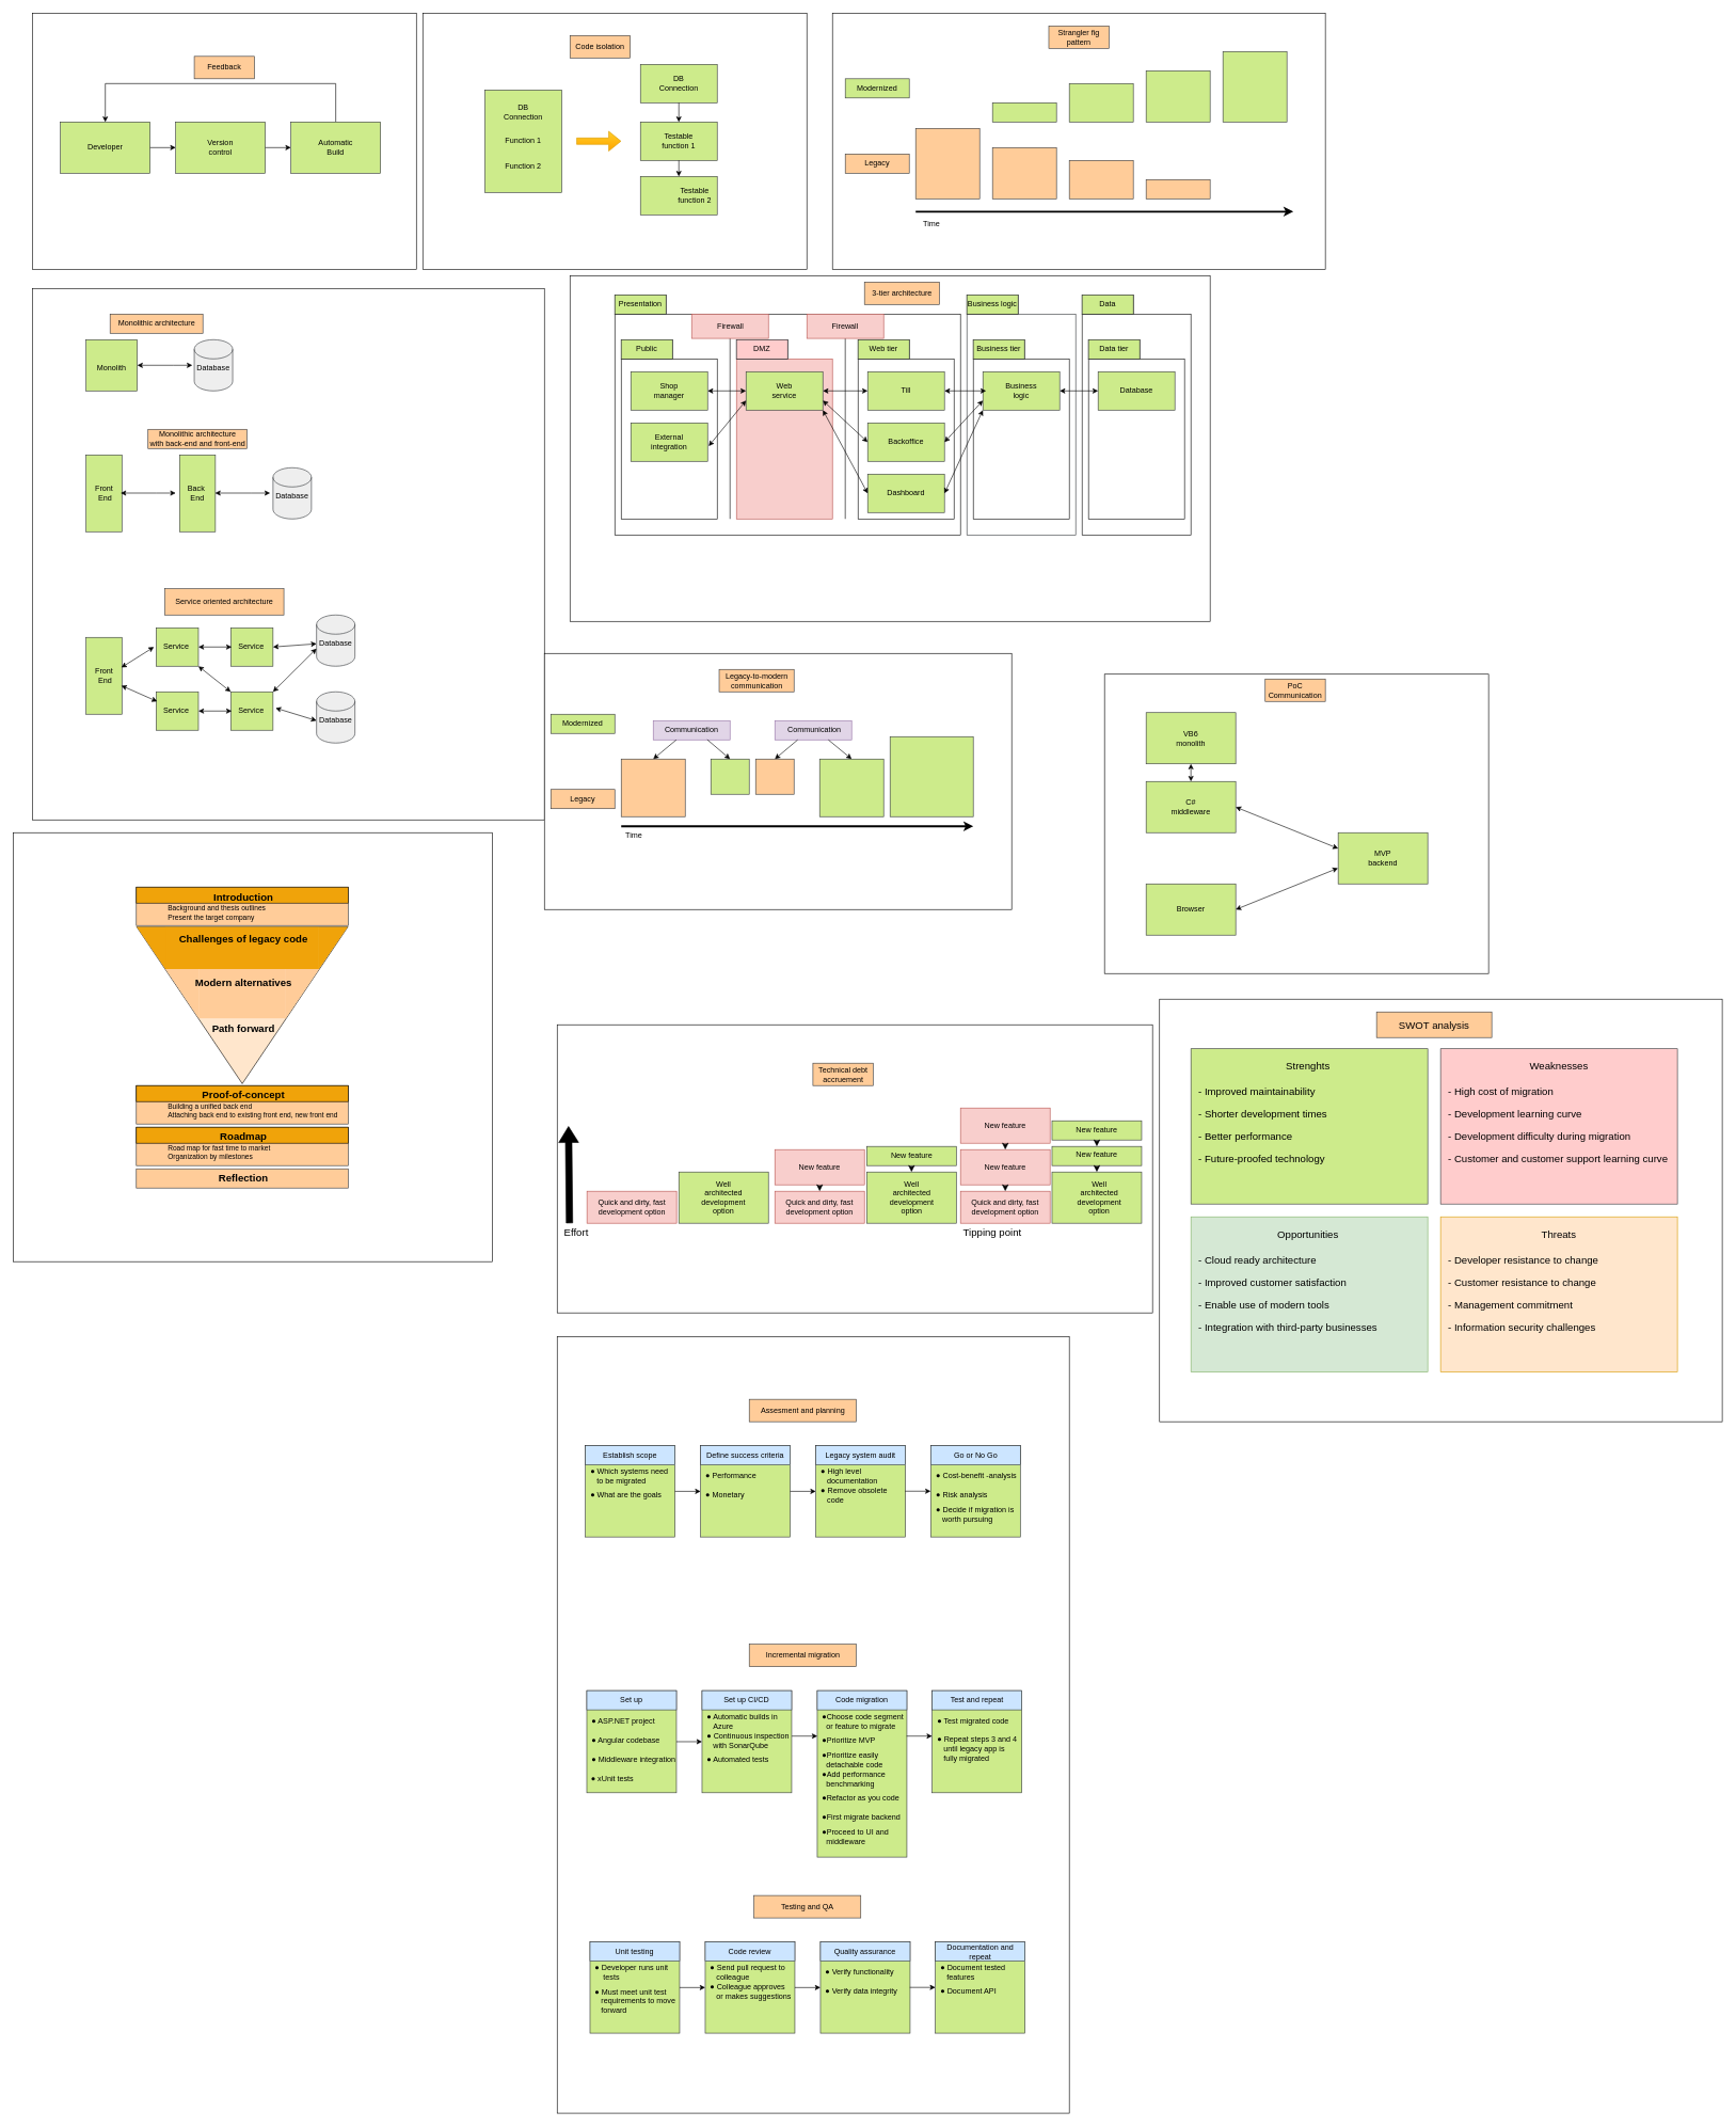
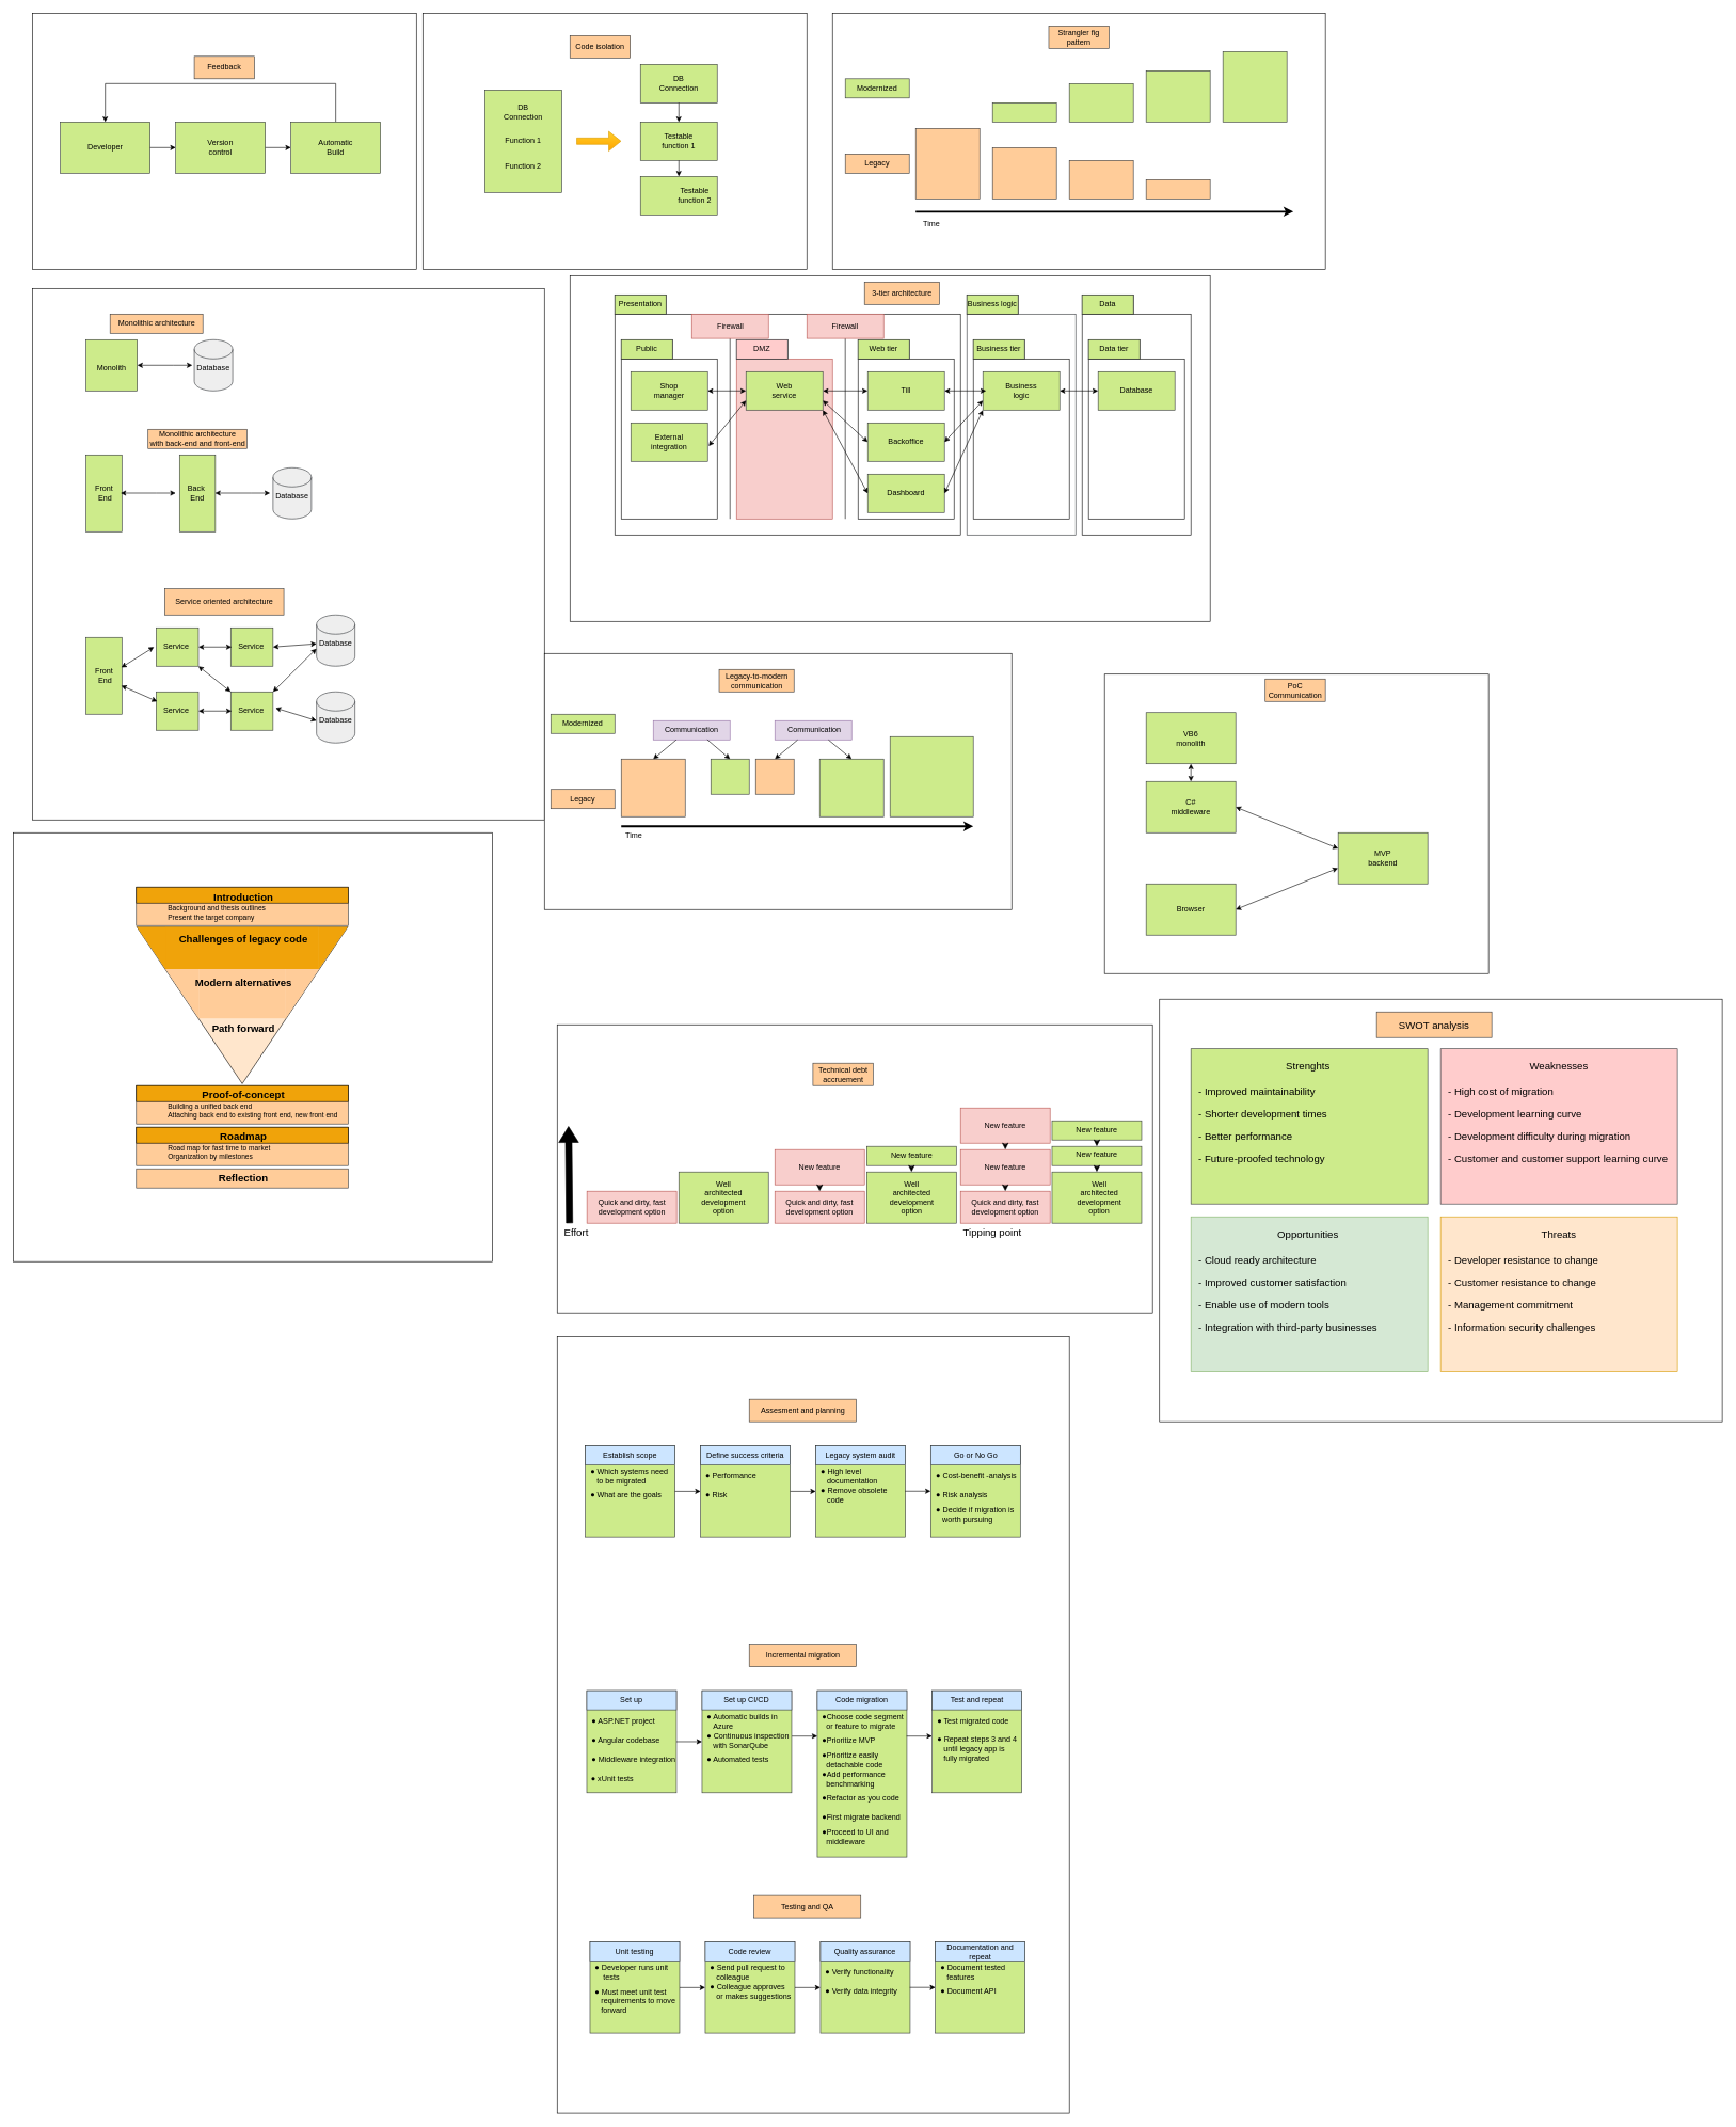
- <mxCell id="213" value="● Monetary" style="text;strokeColor=none;align=left;fillColor=none;html=1;verticalAlign=middle;whiteSpace=wrap;rounded=0;" parent="1" vertex="1"><mxGeometry x="1100" y="2320" width="134" height="30" as="geometry" /></mxCell>
+ <mxCell id="213" value="● Risk" style="text;strokeColor=none;align=left;fillColor=none;html=1;verticalAlign=middle;whiteSpace=wrap;rounded=0;" parent="1" vertex="1"><mxGeometry x="1100" y="2320" width="134" height="30" as="geometry" /></mxCell>
